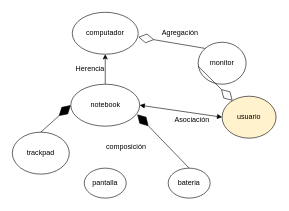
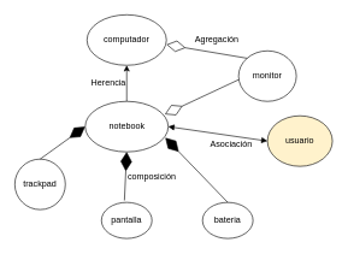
- <mxCell id="9" value="" style="endArrow=diamondThin;endFill=0;endSize=24;html=1;rounded=0;exitX=0;exitY=0.571;exitDx=0;exitDy=0;exitPerimeter=0;" edge="1" parent="1" source="8" target="15"><mxGeometry width="160" relative="1" as="geometry"><mxPoint x="330" y="130" as="sourcePoint" /><mxPoint x="490" y="130" as="targetPoint" /></mxGeometry></mxCell>
+ <mxCell id="9" value="" style="endArrow=diamondThin;endFill=0;endSize=24;html=1;rounded=0;entryX=0.96;entryY=0.255;entryDx=0;entryDy=0;entryPerimeter=0;exitX=0;exitY=0.571;exitDx=0;exitDy=0;exitPerimeter=0;" edge="1" parent="1" source="8" target="4"><mxGeometry width="160" relative="1" as="geometry"><mxPoint x="330" y="130" as="sourcePoint" /><mxPoint x="490" y="130" as="targetPoint" /></mxGeometry></mxCell>
- <mxCell id="7" value="trackpad" style="ellipse;whiteSpace=wrap;html=1;" vertex="1" parent="1"><mxGeometry x="20" y="220" width="95" height="70" as="geometry" /></mxCell>
+ <mxCell id="7" value="trackpad" style="ellipse;whiteSpace=wrap;html=1;" vertex="1" parent="1"><mxGeometry x="20" y="220" width="70" height="70" as="geometry" /></mxCell>
+ <mxCell id="10" value="" style="endArrow=diamondThin;endFill=1;endSize=24;html=1;rounded=0;entryX=0.5;entryY=1;entryDx=0;entryDy=0;exitX=0.455;exitY=-0.054;exitDx=0;exitDy=0;exitPerimeter=0;" edge="1" parent="1" source="5" target="4"><mxGeometry width="160" relative="1" as="geometry"><mxPoint x="170" y="260" as="sourcePoint" /><mxPoint x="330" y="260" as="targetPoint" /></mxGeometry></mxCell>
